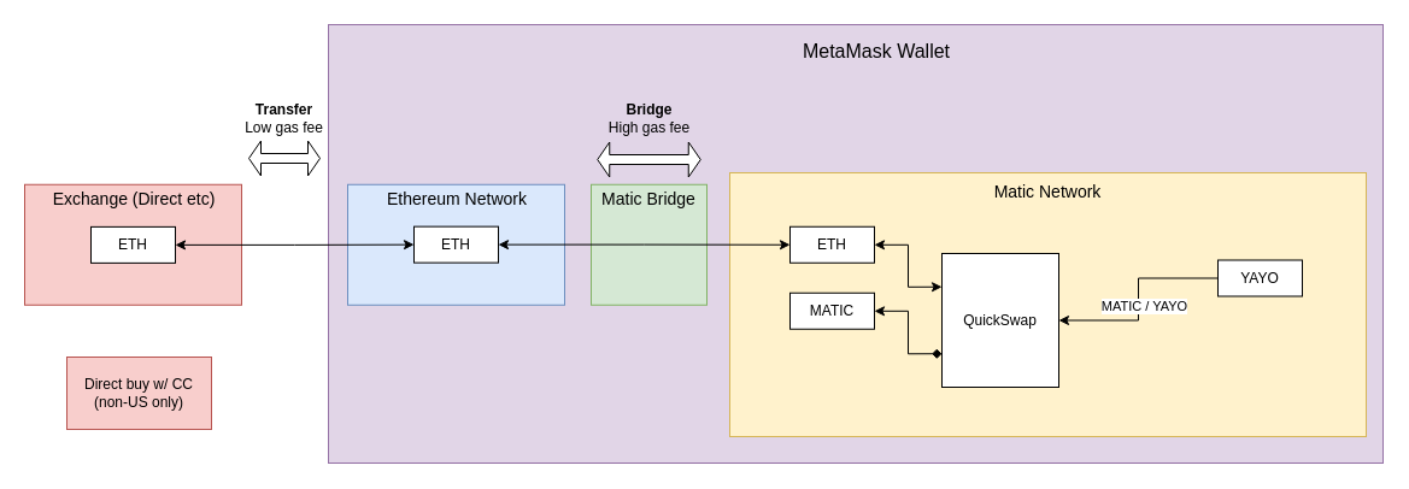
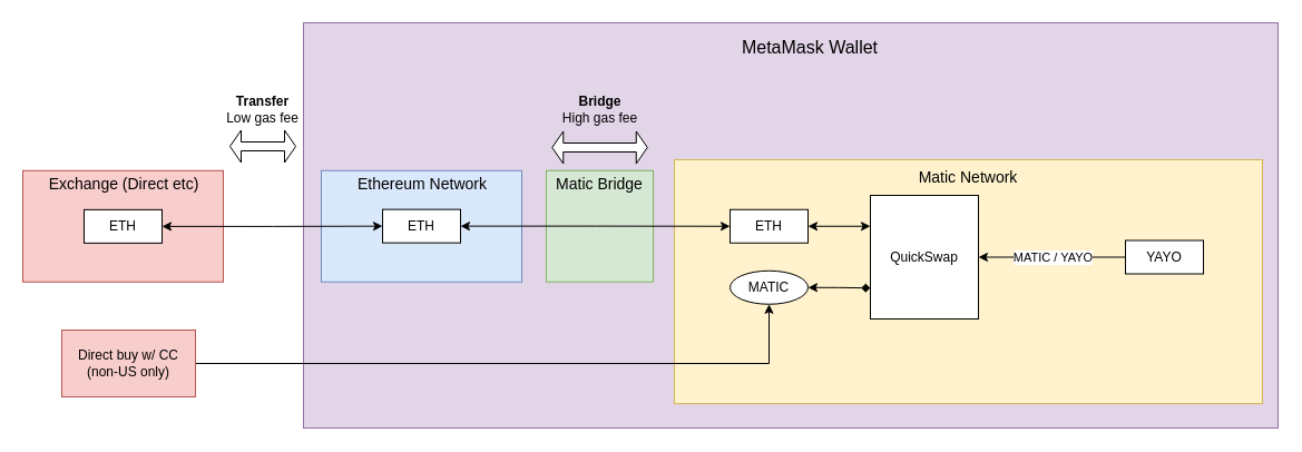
- <mxCell id="13" value="MATIC" style="rounded=0;whiteSpace=wrap;html=1;" parent="1" vertex="1"><mxGeometry x="655" y="242.76" width="70" height="30" as="geometry" /></mxCell>
+ <mxCell id="13" value="MATIC" style="ellipse;whiteSpace=wrap;html=1;" parent="1" vertex="1"><mxGeometry x="655" y="242.76" width="70" height="30" as="geometry" /></mxCell>
- <mxCell id="25" value="QuickSwap" style="rounded=0;whiteSpace=wrap;html=1;" parent="1" vertex="1"><mxGeometry x="781" y="210" width="97" height="111" as="geometry" /></mxCell>
+ <mxCell id="25" value="QuickSwap" style="rounded=0;whiteSpace=wrap;html=1;" parent="1" vertex="1"><mxGeometry x="781" y="175" width="97" height="111" as="geometry" /></mxCell>
+ <mxCell id="20" style="edgeStyle=orthogonalEdgeStyle;rounded=0;orthogonalLoop=1;jettySize=auto;html=1;exitX=1;exitY=0.5;exitDx=0;exitDy=0;startArrow=none;startFill=0;entryX=0.5;entryY=1;entryDx=0;entryDy=0;" parent="1" source="21" target="13" edge="1"><mxGeometry relative="1" as="geometry"><mxPoint x="499.828" y="451.552" as="targetPoint" /></mxGeometry></mxCell>
